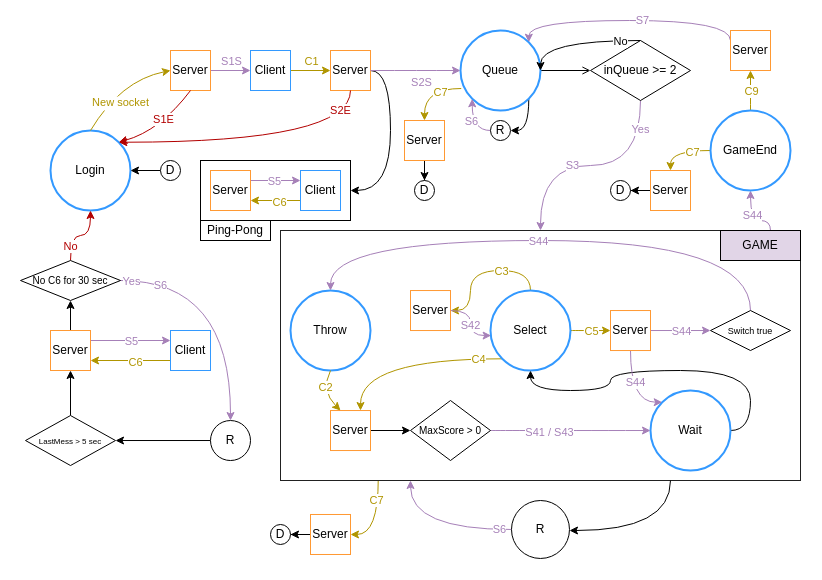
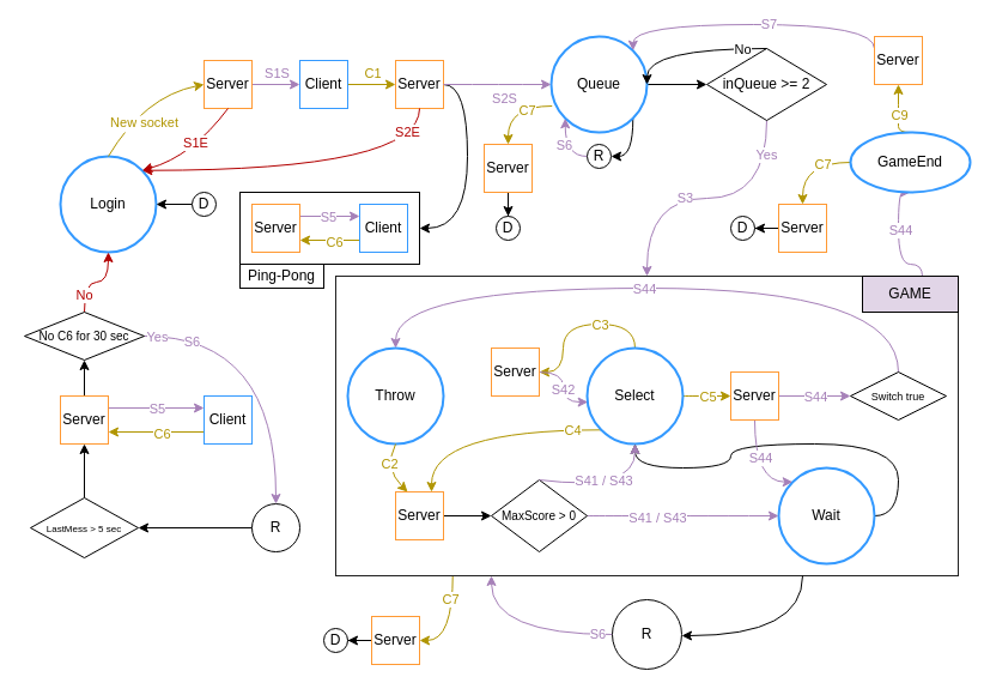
- <mxCell id="7" style="edgeStyle=orthogonalEdgeStyle;rounded=0;orthogonalLoop=1;jettySize=auto;html=1;entryX=0;entryY=0.5;entryDx=0;entryDy=0;endArrow=open;" parent="1" source="9" target="30" edge="1"><mxGeometry relative="1" as="geometry" /></mxCell>
+ <mxCell id="7" style="edgeStyle=orthogonalEdgeStyle;rounded=0;orthogonalLoop=1;jettySize=auto;html=1;entryX=0;entryY=0.5;entryDx=0;entryDy=0;" parent="1" source="9" target="30" edge="1"><mxGeometry relative="1" as="geometry" /></mxCell>
- <mxCell id="92" value="GameEnd" style="ellipse;whiteSpace=wrap;html=1;aspect=fixed;fillColor=default;gradientColor=none;strokeColor=#3399FF;strokeWidth=2;" parent="1" vertex="1"><mxGeometry x="710" y="110" width="80" height="80" as="geometry" /></mxCell>
+ <mxCell id="92" value="GameEnd" style="ellipse;whiteSpace=wrap;html=1;aspect=fixed;fillColor=default;gradientColor=none;strokeColor=#3399FF;strokeWidth=2;" parent="1" vertex="1"><mxGeometry x="710" y="110" width="100" height="50" as="geometry" /></mxCell>
+ <mxCell id="53" value="" style="curved=1;endArrow=classic;html=1;rounded=0;exitX=0.5;exitY=0;exitDx=0;exitDy=0;entryX=0.5;entryY=1;entryDx=0;entryDy=0;fontColor=#A680B8;strokeColor=#A680B8;" parent="1" source="52" target="40" edge="1"><mxGeometry width="50" height="50" relative="1" as="geometry"><mxPoint x="420" y="390.03" as="sourcePoint" /><mxPoint x="470" y="340.03" as="targetPoint" /><Array as="points"><mxPoint x="530" y="410.03" /></Array></mxGeometry></mxCell>
+ <mxCell id="54" value="S41 / S43" style="edgeLabel;html=1;align=center;verticalAlign=middle;resizable=0;points=[];fontColor=#A680B8;" parent="53" vertex="1" connectable="0"><mxGeometry x="-0.124" y="6" relative="1" as="geometry"><mxPoint as="offset" /></mxGeometry></mxCell>
